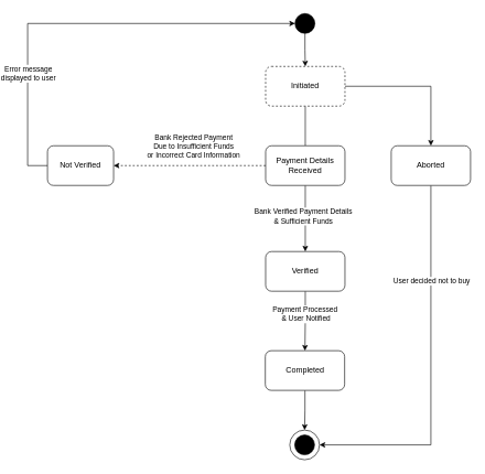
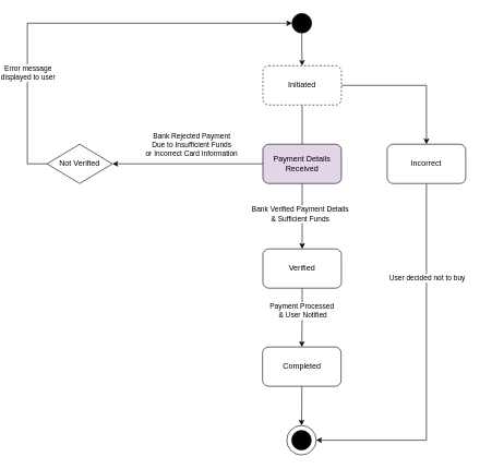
- <mxCell id="24" value="Not Verified" style="rounded=1;whiteSpace=wrap;html=1;" vertex="1" parent="1"><mxGeometry x="50" y="220" width="100" height="60" as="geometry" /></mxCell>
+ <mxCell id="24" value="Not Verified" style="rhombus;whiteSpace=wrap;html=1;" vertex="1" parent="1"><mxGeometry x="50" y="220" width="100" height="60" as="geometry" /></mxCell>
- <mxCell id="12" style="edgeStyle=orthogonalEdgeStyle;rounded=0;orthogonalLoop=1;jettySize=auto;html=1;exitX=0;exitY=0.5;exitDx=0;exitDy=0;entryX=1;entryY=0.5;entryDx=0;entryDy=0;dashed=1;" edge="1" parent="1" source="16" target="24"><mxGeometry relative="1" as="geometry" /></mxCell>
+ <mxCell id="12" style="edgeStyle=orthogonalEdgeStyle;rounded=0;orthogonalLoop=1;jettySize=auto;html=1;exitX=0;exitY=0.5;exitDx=0;exitDy=0;entryX=1;entryY=0.5;entryDx=0;entryDy=0;" edge="1" parent="1" source="16" target="24"><mxGeometry relative="1" as="geometry" /></mxCell>
- <mxCell id="16" value="Payment Details Received" style="rounded=1;whiteSpace=wrap;html=1;" vertex="1" parent="1"><mxGeometry x="380" y="220" width="120" height="60" as="geometry" /></mxCell>
+ <mxCell id="16" value="Payment Details Received" style="rounded=1;whiteSpace=wrap;html=1;fillColor=#e1d5e7;" vertex="1" parent="1"><mxGeometry x="380" y="220" width="120" height="60" as="geometry" /></mxCell>
- <mxCell id="27" value="Aborted" style="rounded=1;whiteSpace=wrap;html=1;" vertex="1" parent="1"><mxGeometry x="570" y="220" width="120" height="60" as="geometry" /></mxCell>
+ <mxCell id="27" value="Incorrect" style="rounded=1;whiteSpace=wrap;html=1;" vertex="1" parent="1"><mxGeometry x="570" y="220" width="120" height="60" as="geometry" /></mxCell>
